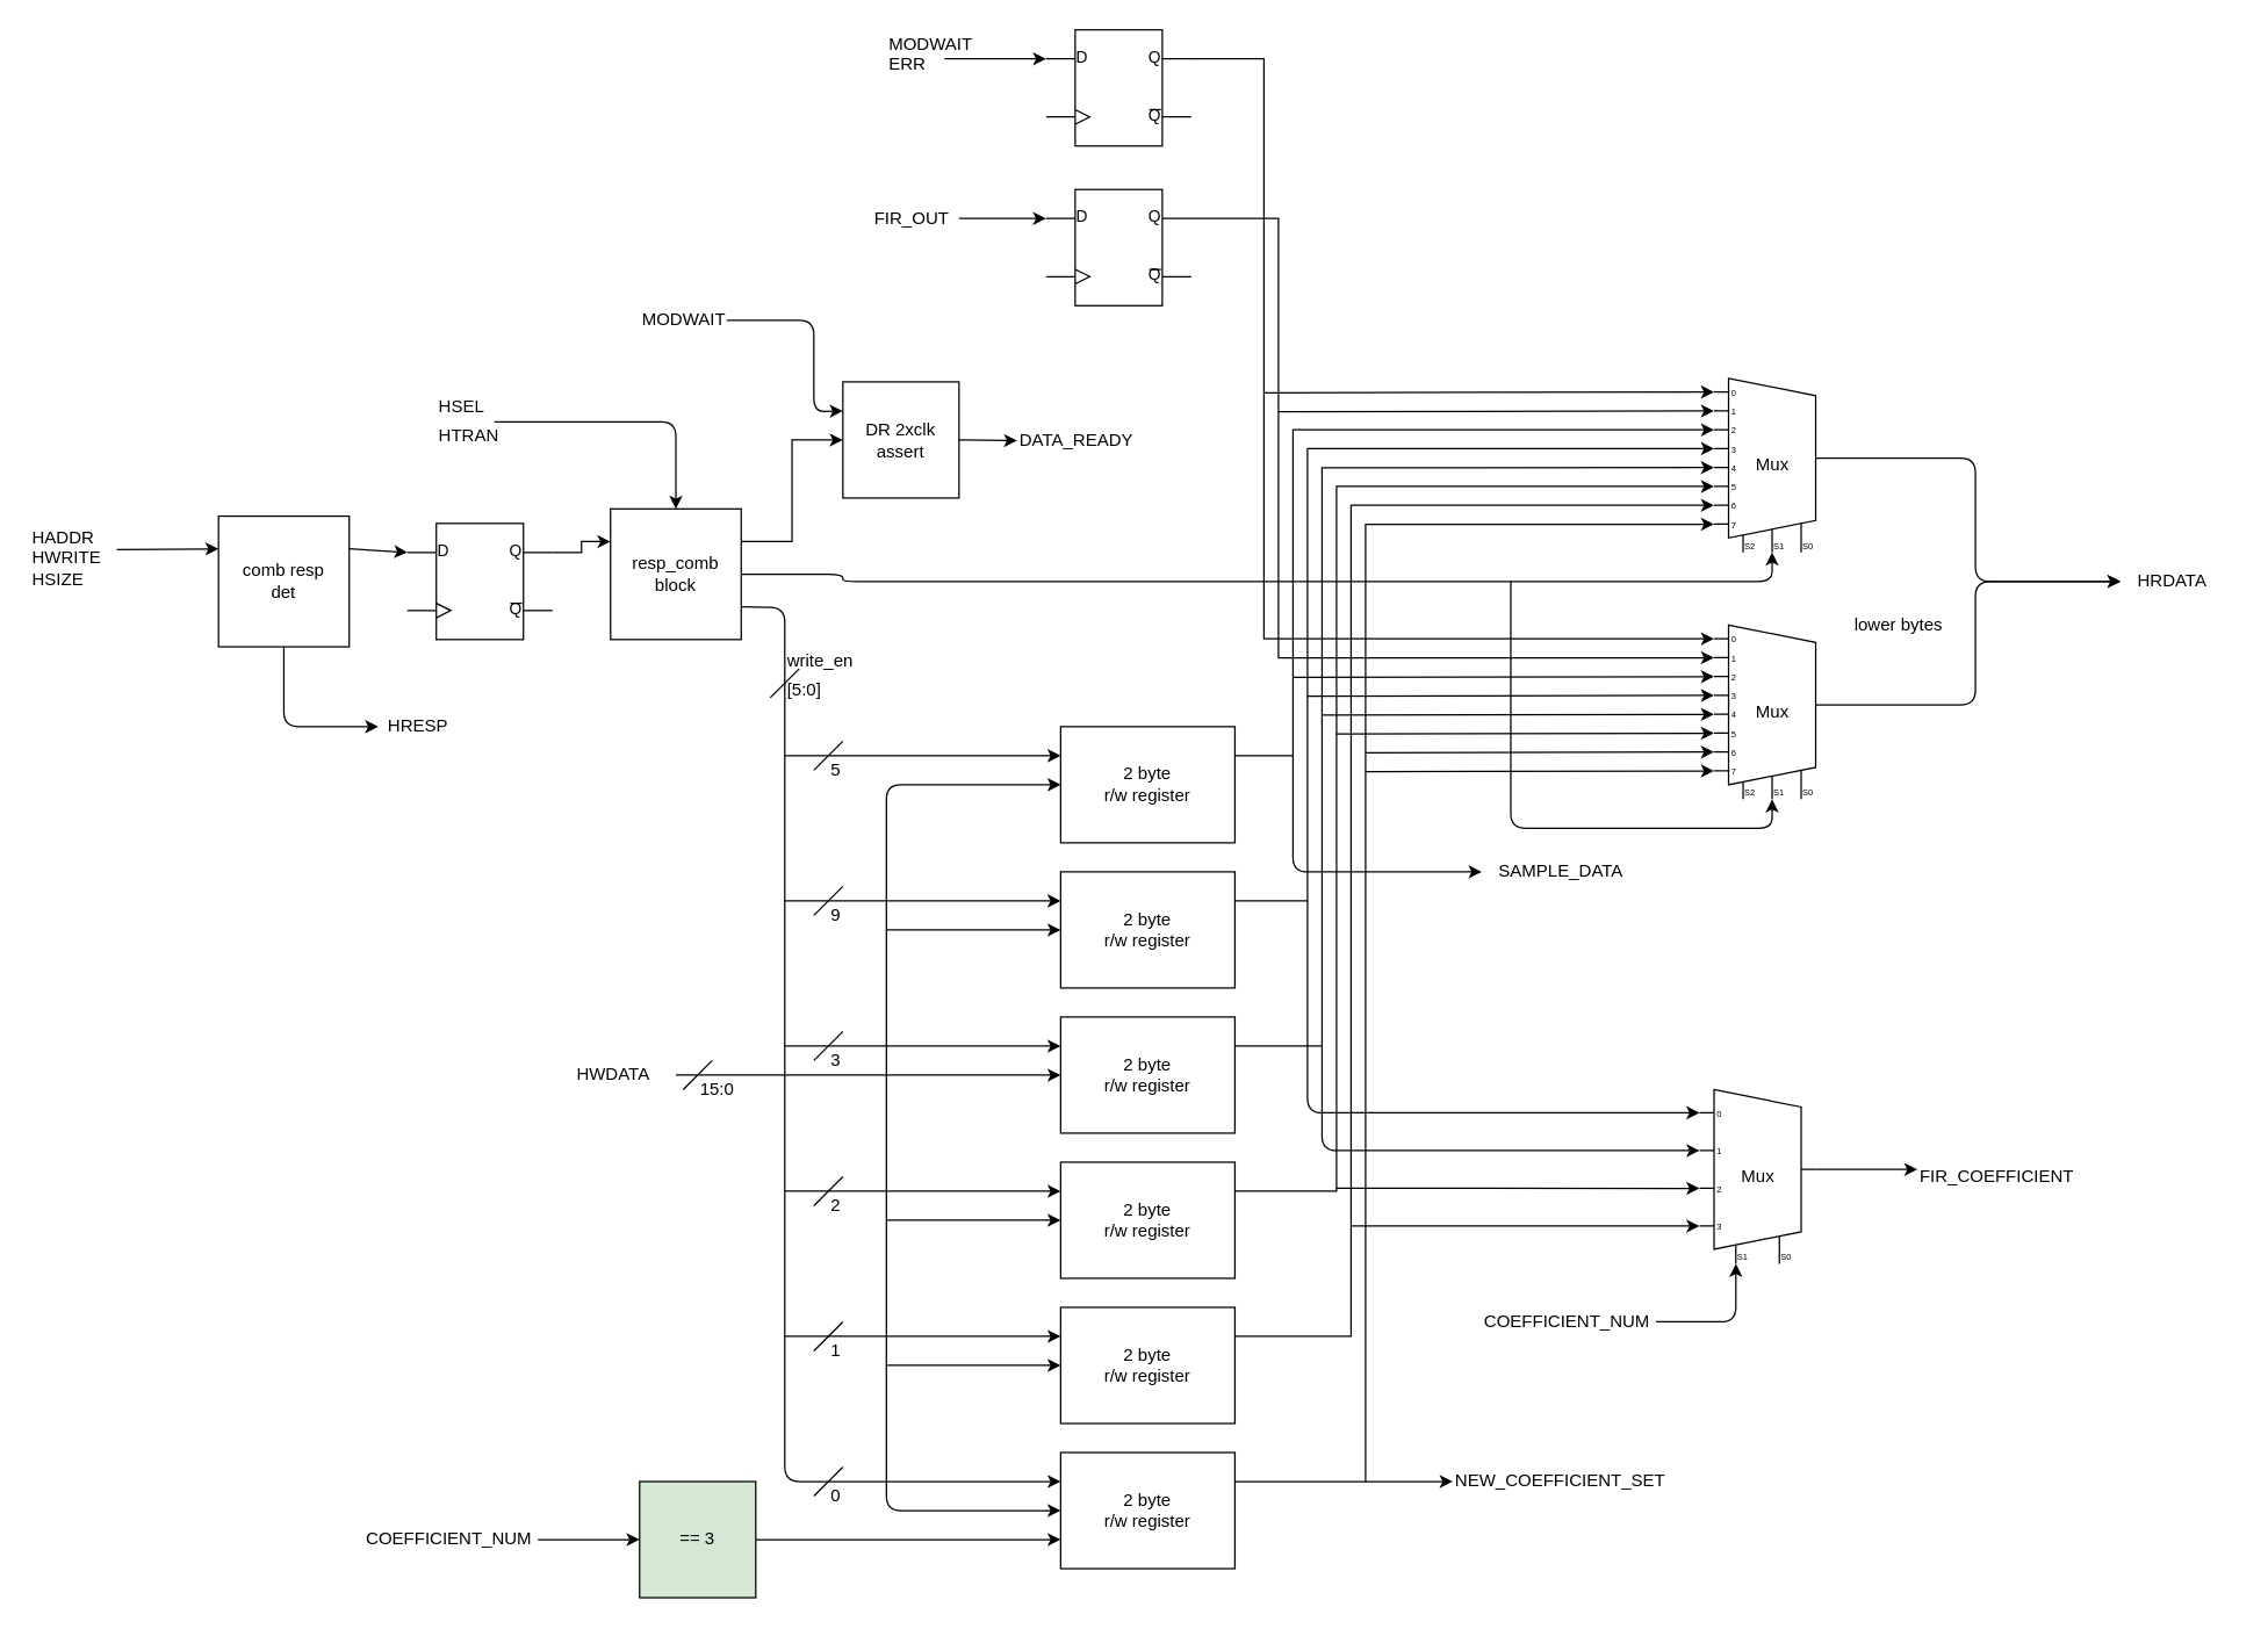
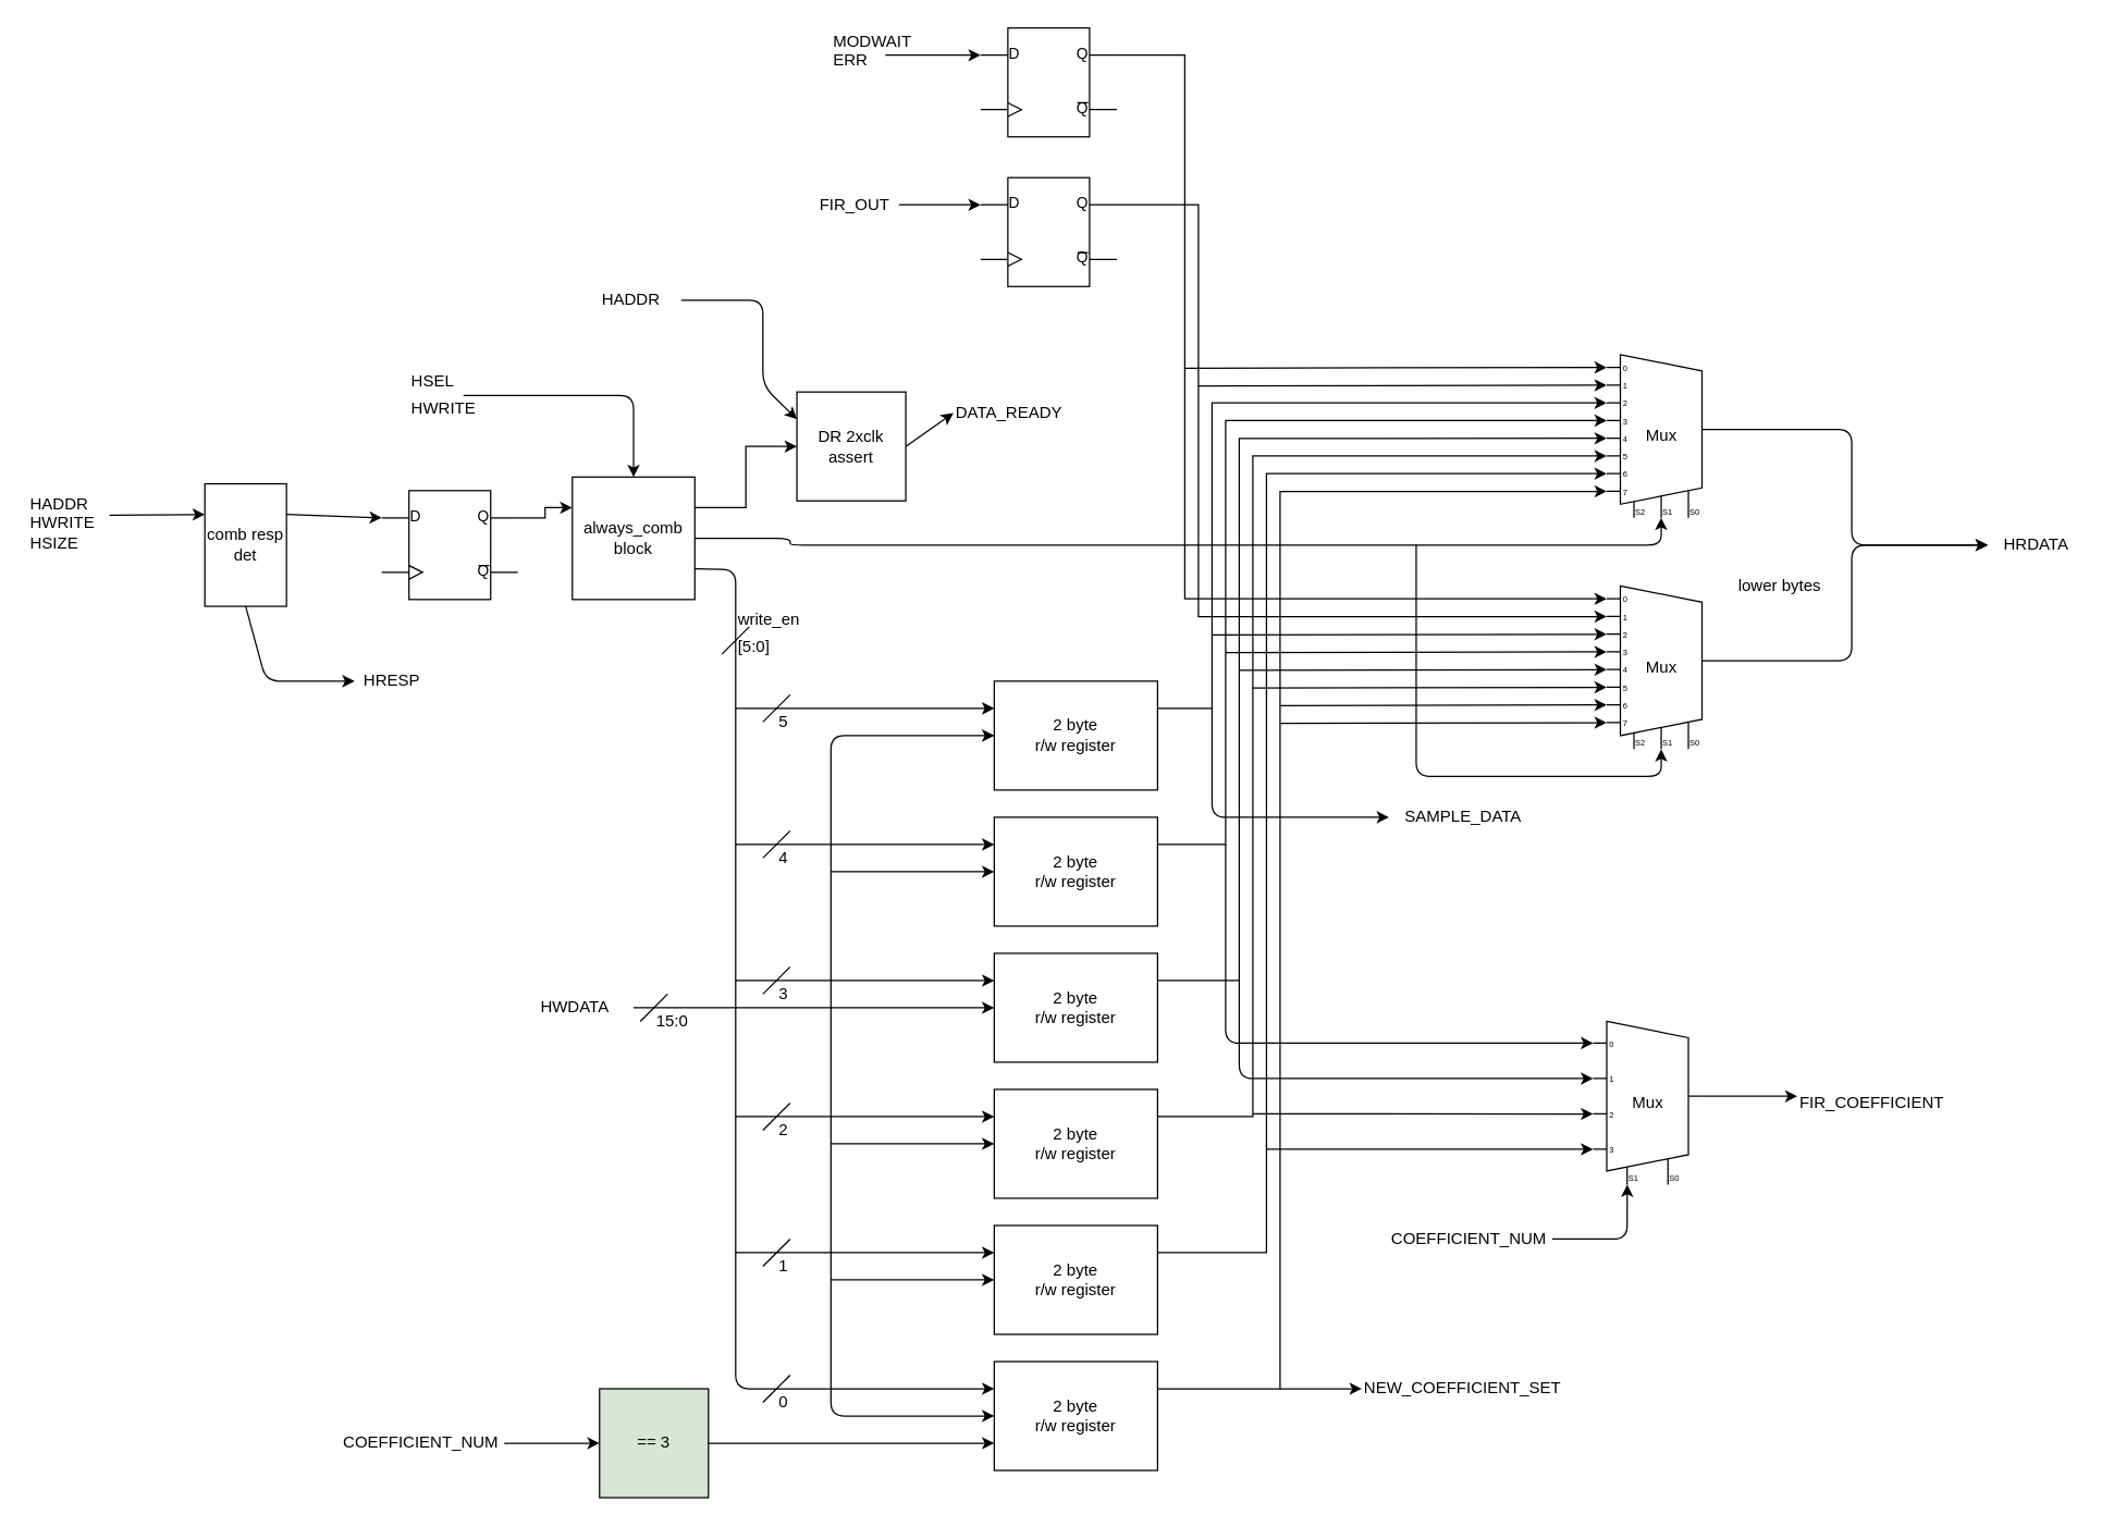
- <mxCell id="102" value="MODWAIT" style="text;html=1;resizable=0;points=[];autosize=1;align=left;verticalAlign=top;spacingTop=-4;" vertex="1" parent="1"><mxGeometry x="440" y="210" width="70" height="20" as="geometry" /></mxCell>
+ <mxCell id="102" value="HADDR" style="text;html=1;resizable=0;points=[];autosize=1;align=left;verticalAlign=top;spacingTop=-4;" vertex="1" parent="1"><mxGeometry x="440" y="210" width="70" height="20" as="geometry" /></mxCell>
- <mxCell id="54" value="HTRAN" style="text;html=1;resizable=0;points=[];autosize=1;align=left;verticalAlign=top;spacingTop=-4;" vertex="1" parent="1"><mxGeometry x="300" y="290" width="60" height="20" as="geometry" /></mxCell>
+ <mxCell id="54" value="HWRITE" style="text;html=1;resizable=0;points=[];autosize=1;align=left;verticalAlign=top;spacingTop=-4;" vertex="1" parent="1"><mxGeometry x="300" y="290" width="60" height="20" as="geometry" /></mxCell>
- <mxCell id="98" value="&lt;div&gt;DR 2xclk&lt;/div&gt;&lt;div&gt;assert&lt;br&gt;&lt;/div&gt;" style="whiteSpace=wrap;html=1;aspect=fixed;" vertex="1" parent="1"><mxGeometry x="580" y="262.5" width="80" height="80" as="geometry" /></mxCell>
+ <mxCell id="98" value="&lt;div&gt;DR 2xclk&lt;/div&gt;&lt;div&gt;assert&lt;br&gt;&lt;/div&gt;" style="whiteSpace=wrap;html=1;aspect=fixed;" vertex="1" parent="1"><mxGeometry x="585" y="287.5" width="80" height="80" as="geometry" /></mxCell>
- <mxCell id="25" value="&lt;div&gt;resp_comb&lt;/div&gt;&lt;div&gt;block&lt;br&gt;&lt;/div&gt;" style="whiteSpace=wrap;html=1;aspect=fixed;" vertex="1" parent="1"><mxGeometry x="420" y="350" width="90" height="90" as="geometry" /></mxCell>
+ <mxCell id="25" value="&lt;div&gt;always_comb&lt;/div&gt;&lt;div&gt;block&lt;br&gt;&lt;/div&gt;" style="whiteSpace=wrap;html=1;aspect=fixed;" vertex="1" parent="1"><mxGeometry x="420" y="350" width="90" height="90" as="geometry" /></mxCell>
- <mxCell id="32" value="&lt;div&gt;comb resp&lt;/div&gt;&lt;div&gt;det&lt;br&gt;&lt;/div&gt;" style="whiteSpace=wrap;html=1;aspect=fixed;" vertex="1" parent="1"><mxGeometry x="150" y="355" width="90" height="90" as="geometry" /></mxCell>
+ <mxCell id="32" value="&lt;div&gt;comb resp&lt;/div&gt;&lt;div&gt;det&lt;br&gt;&lt;/div&gt;" style="whiteSpace=wrap;html=1;aspect=fixed;" vertex="1" parent="1"><mxGeometry x="150" y="355" width="60" height="90" as="geometry" /></mxCell>
- <mxCell id="41" value="9" style="text;html=1;resizable=0;points=[];autosize=1;align=left;verticalAlign=top;spacingTop=-4;" vertex="1" parent="1"><mxGeometry x="570" y="620" width="20" height="20" as="geometry" /></mxCell>
+ <mxCell id="41" value="4" style="text;html=1;resizable=0;points=[];autosize=1;align=left;verticalAlign=top;spacingTop=-4;" vertex="1" parent="1"><mxGeometry x="570" y="620" width="20" height="20" as="geometry" /></mxCell>
